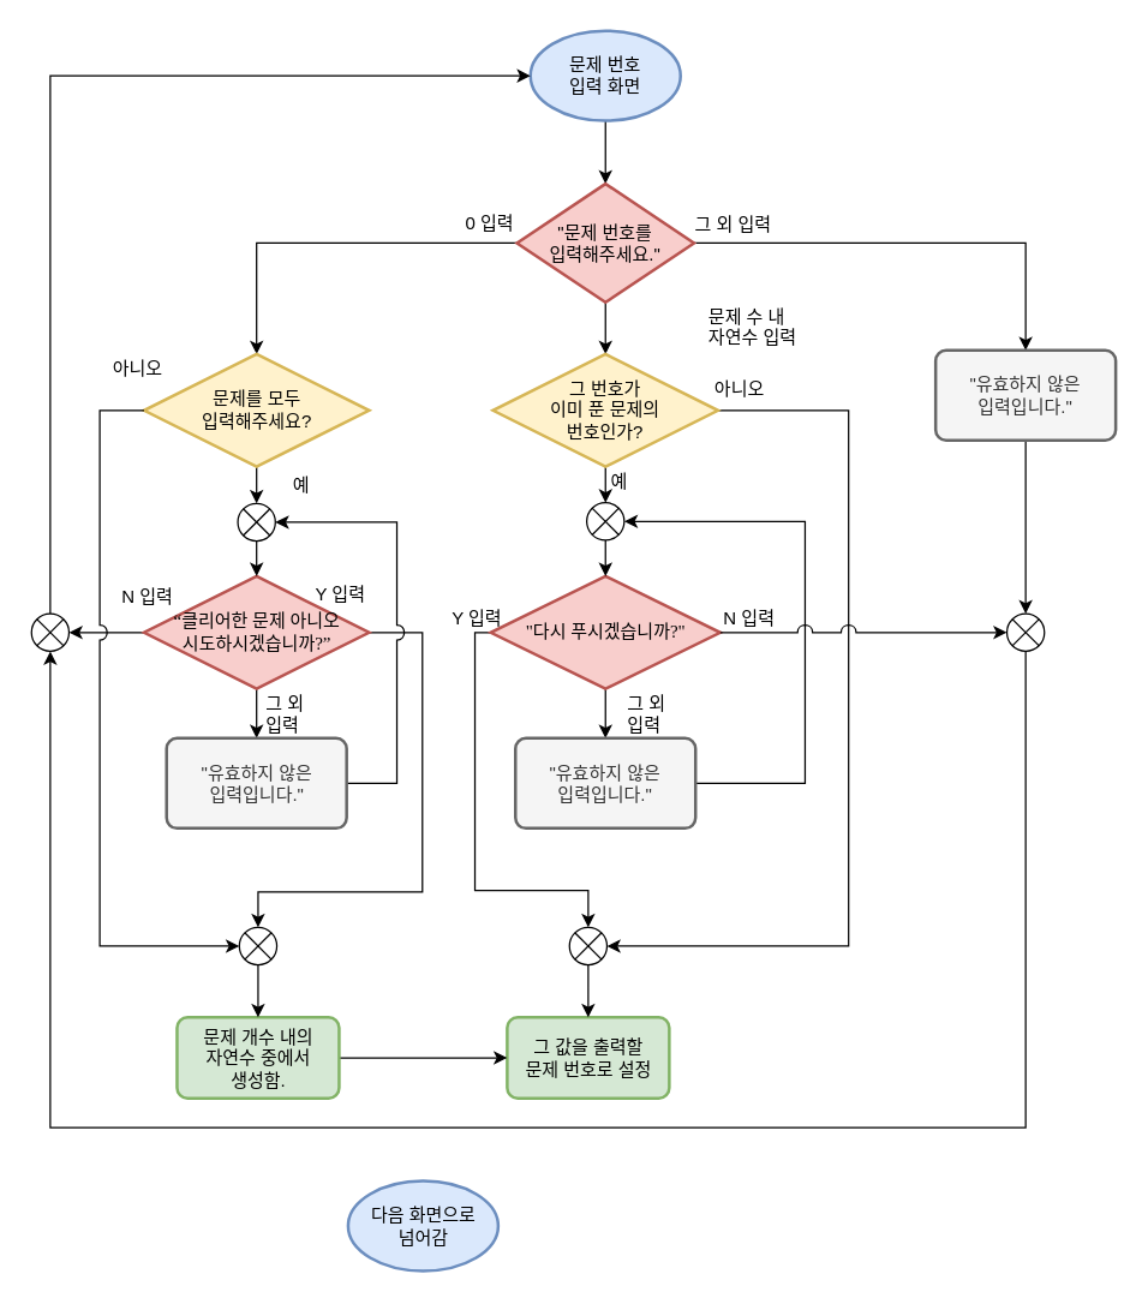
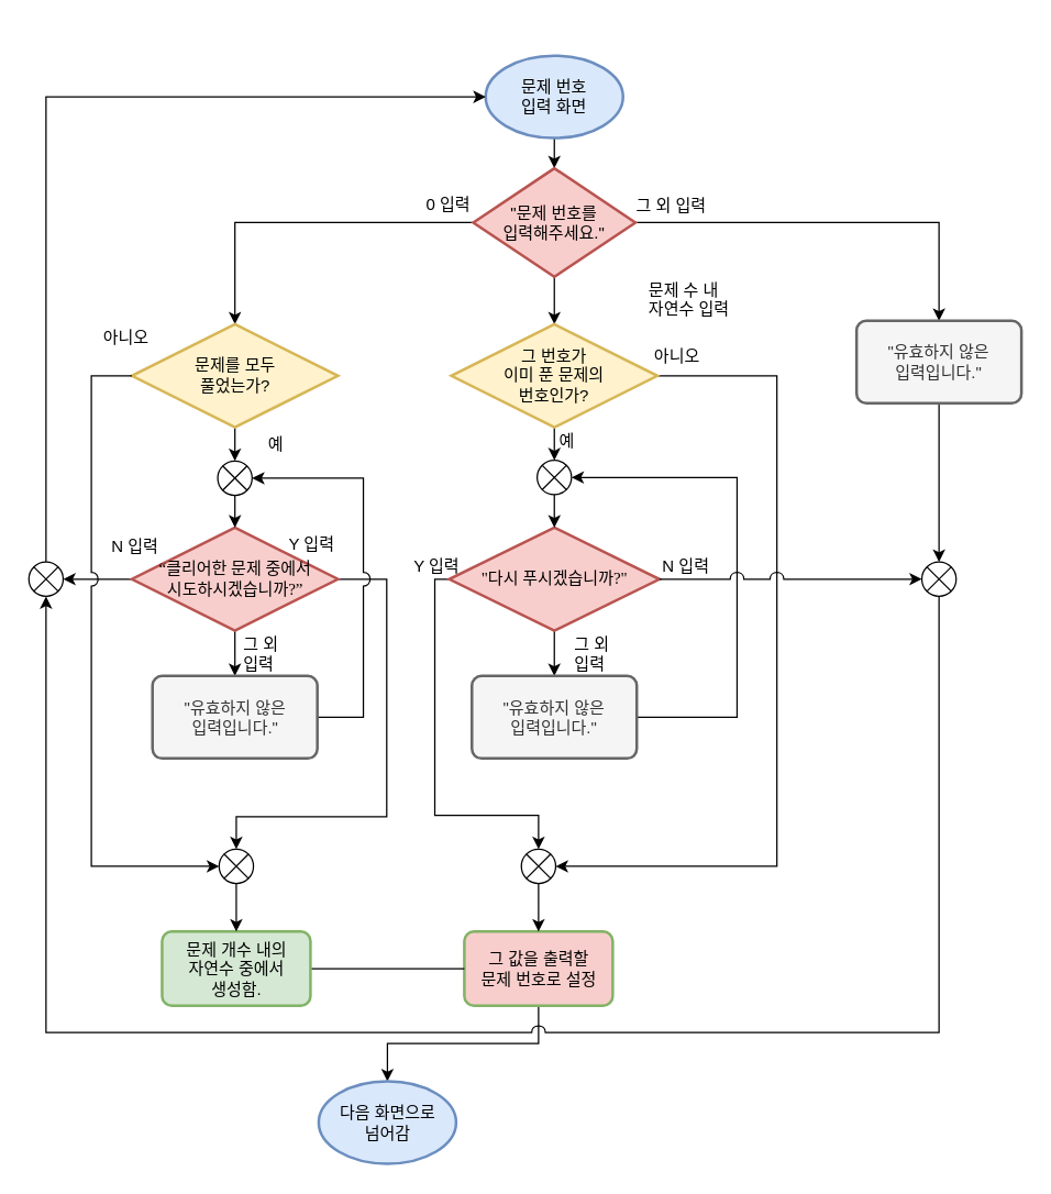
- <mxCell id="3" value="문제 번호&lt;br&gt;입력 화면" style="strokeWidth=2;html=1;shape=mxgraph.flowchart.start_1;whiteSpace=wrap;fillColor=#dae8fc;strokeColor=#6c8ebf;" parent="1" vertex="1"><mxGeometry x="353" y="20" width="100" height="60" as="geometry" /></mxCell>
+ <mxCell id="3" value="문제 번호&lt;br&gt;입력 화면" style="strokeWidth=2;html=1;shape=mxgraph.flowchart.start_1;whiteSpace=wrap;fillColor=#dae8fc;strokeColor=#6c8ebf;" parent="1" vertex="1"><mxGeometry x="353" y="40" width="100" height="60" as="geometry" /></mxCell>
- <mxCell id="11" value="문제를 모두&lt;br&gt;입력해주세요?" style="strokeWidth=2;html=1;shape=mxgraph.flowchart.decision;whiteSpace=wrap;fillColor=#fff2cc;strokeColor=#d6b656;" parent="1" vertex="1"><mxGeometry x="95.5" y="235.5" width="150" height="75" as="geometry" /></mxCell>
+ <mxCell id="11" value="문제를 모두&lt;br&gt;풀었는가?" style="strokeWidth=2;html=1;shape=mxgraph.flowchart.decision;whiteSpace=wrap;fillColor=#fff2cc;strokeColor=#d6b656;" parent="1" vertex="1"><mxGeometry x="95.5" y="235.5" width="150" height="75" as="geometry" /></mxCell>
- <mxCell id="20" value="&lt;span id=&quot;docs-internal-guid-17b9d5ad-7fff-914e-1d65-e6f308b51f35&quot;&gt;&lt;span style=&quot;font-family: &amp;#34;malgun gothic&amp;#34; ; background-color: transparent ; vertical-align: baseline ; white-space: pre-wrap&quot;&gt;&lt;font style=&quot;font-size: 12px&quot;&gt;“클리어한 문제 아니오&lt;br&gt;시도하시겠습니까?”&lt;/font&gt;&lt;/span&gt;&lt;/span&gt;" style="strokeWidth=2;html=1;shape=mxgraph.flowchart.decision;whiteSpace=wrap;fillColor=#f8cecc;strokeColor=#b85450;" parent="1" vertex="1"><mxGeometry x="95.5" y="383.5" width="150" height="75" as="geometry" /></mxCell>
+ <mxCell id="20" value="&lt;span id=&quot;docs-internal-guid-17b9d5ad-7fff-914e-1d65-e6f308b51f35&quot;&gt;&lt;span style=&quot;font-family: &amp;#34;malgun gothic&amp;#34; ; background-color: transparent ; vertical-align: baseline ; white-space: pre-wrap&quot;&gt;&lt;font style=&quot;font-size: 12px&quot;&gt;“클리어한 문제 중에서&lt;br&gt;시도하시겠습니까?”&lt;/font&gt;&lt;/span&gt;&lt;/span&gt;" style="strokeWidth=2;html=1;shape=mxgraph.flowchart.decision;whiteSpace=wrap;fillColor=#f8cecc;strokeColor=#b85450;" parent="1" vertex="1"><mxGeometry x="95.5" y="383.5" width="150" height="75" as="geometry" /></mxCell>
- <mxCell id="21" style="edgeStyle=orthogonalEdgeStyle;rounded=0;orthogonalLoop=1;jettySize=auto;html=1;exitX=1;exitY=0.5;exitDx=0;exitDy=0;entryX=0;entryY=0.5;entryDx=0;entryDy=0;" parent="1" source="22" target="9" edge="1"><mxGeometry relative="1" as="geometry" /></mxCell>
+ <mxCell id="21" style="edgeStyle=orthogonalEdgeStyle;rounded=0;orthogonalLoop=1;jettySize=auto;html=1;exitX=1;exitY=0.5;exitDx=0;exitDy=0;entryX=0;entryY=0.5;entryDx=0;entryDy=0;endArrow=none;" parent="1" source="22" target="9" edge="1"><mxGeometry relative="1" as="geometry" /></mxCell>
- <mxCell id="9" value="그 값을 출력할&lt;br&gt;문제 번호로 설정" style="rounded=1;whiteSpace=wrap;html=1;absoluteArcSize=1;arcSize=14;strokeWidth=2;fillColor=#d5e8d4;strokeColor=#82b366;" parent="1" vertex="1"><mxGeometry x="337.5" y="677.5" width="108" height="54" as="geometry" /></mxCell>
+ <mxCell id="9" value="그 값을 출력할&lt;br&gt;문제 번호로 설정" style="rounded=1;whiteSpace=wrap;html=1;absoluteArcSize=1;arcSize=14;strokeWidth=2;fillColor=#f8cecc;strokeColor=#82b366;" parent="1" vertex="1"><mxGeometry x="337.5" y="677.5" width="108" height="54" as="geometry" /></mxCell>
+ <mxCell id="8" style="edgeStyle=orthogonalEdgeStyle;rounded=0;jumpStyle=arc;orthogonalLoop=1;jettySize=auto;html=1;exitX=0.5;exitY=1;exitDx=0;exitDy=0;entryX=0.5;entryY=0;entryDx=0;entryDy=0;entryPerimeter=0;" parent="1" source="9" target="44" edge="1"><mxGeometry relative="1" as="geometry" /></mxCell>
